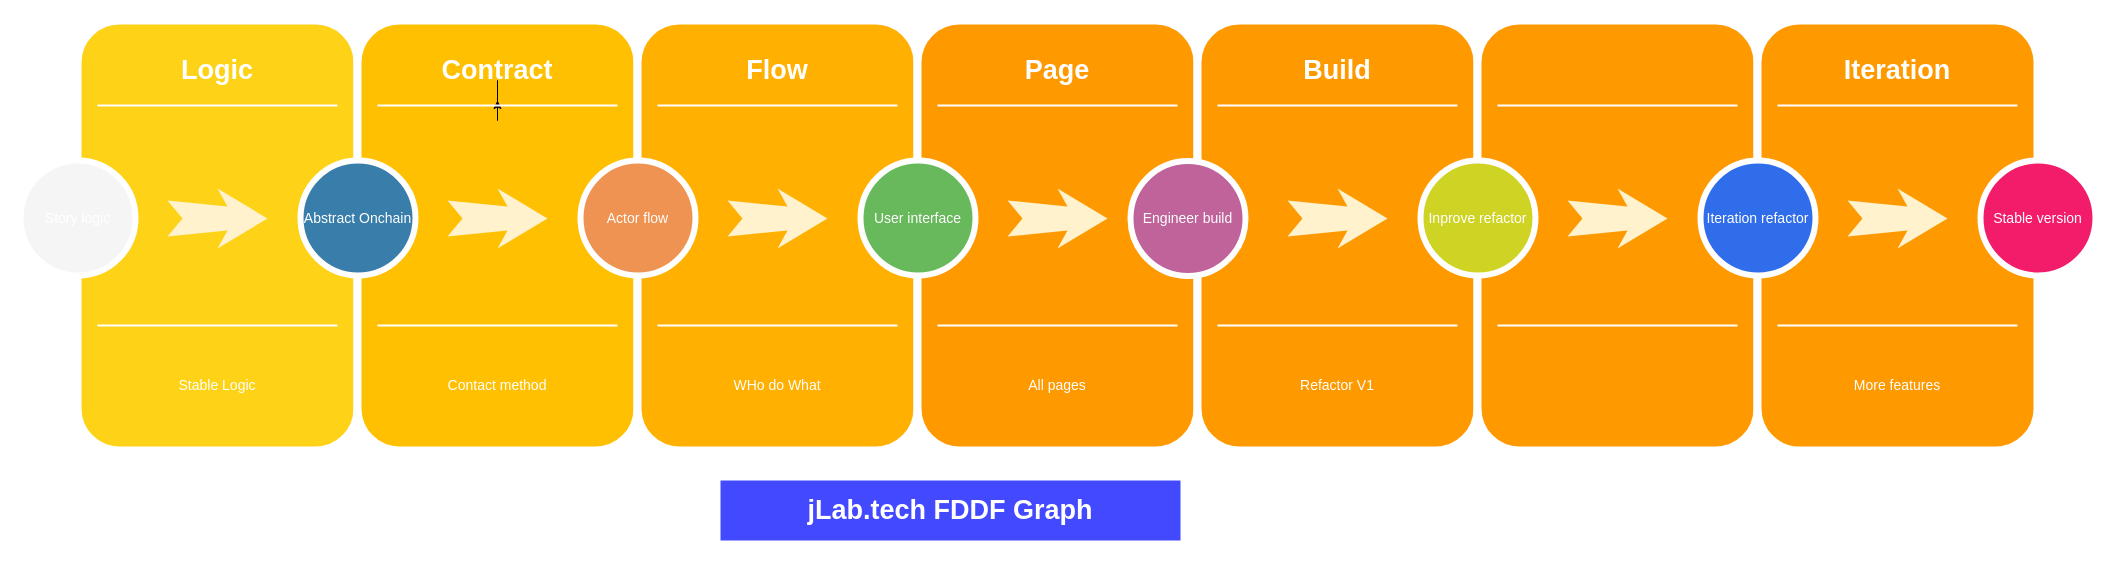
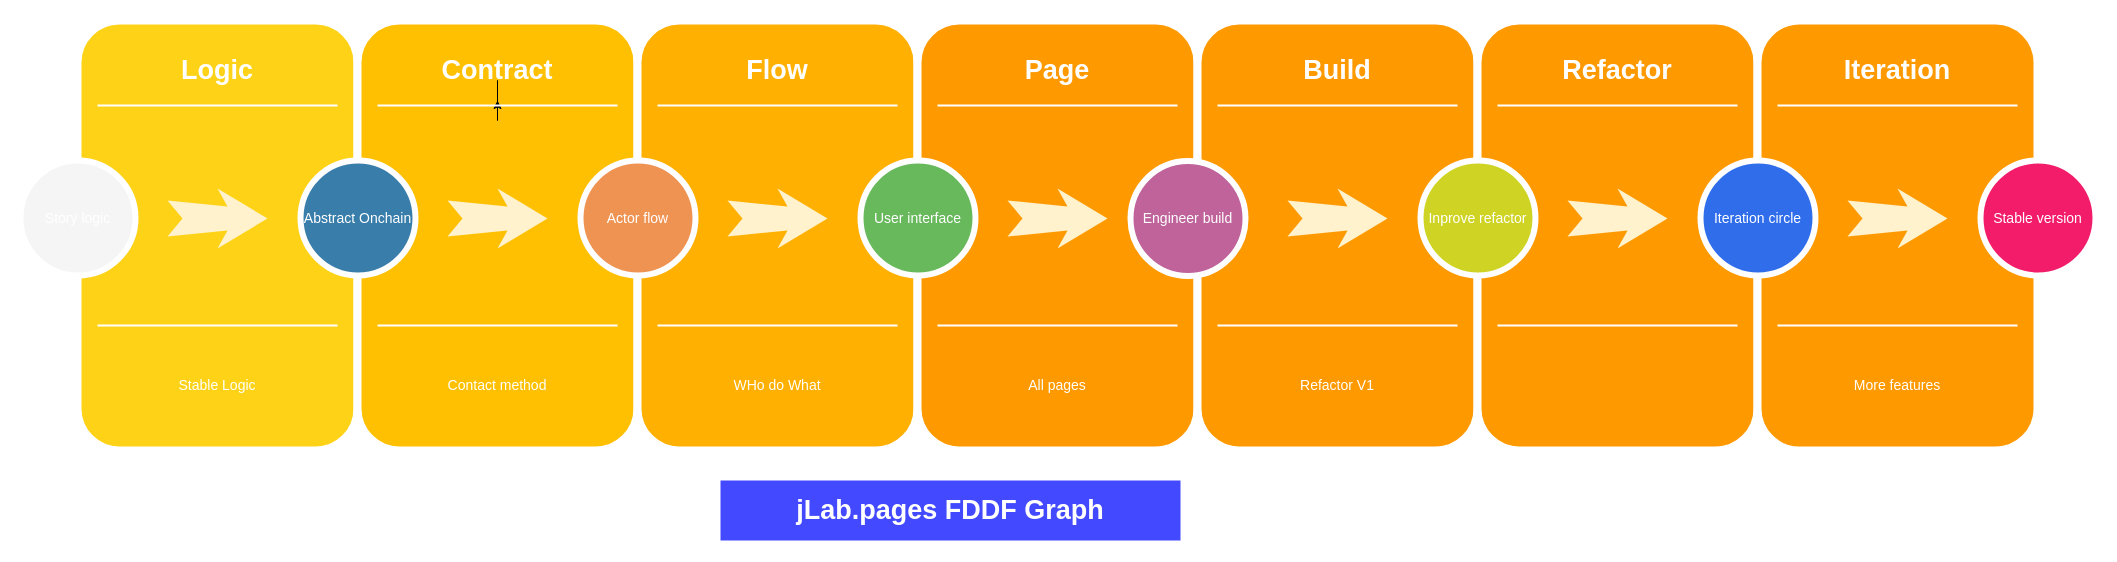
+ <mxCell id="39" value="Refactor" style="text;html=1;strokeColor=none;fillColor=none;align=center;verticalAlign=middle;whiteSpace=wrap;rounded=0;shadow=0;fontSize=27;fontColor=#FFFFFF;fontStyle=1" parent="1" vertex="1"><mxGeometry x="1477" y="40" width="280" height="60" as="geometry" /></mxCell>
- <mxCell id="51" value="Iteration refactor" style="ellipse;whiteSpace=wrap;html=1;rounded=0;shadow=0;strokeWidth=6;fontSize=14;align=center;fillColor=#2F6DeA;strokeColor=#FFFFFF;fontColor=#FFFFFF;" parent="1" vertex="1"><mxGeometry x="1700" y="160" width="115" height="115" as="geometry" /></mxCell>
+ <mxCell id="51" value="Iteration circle" style="ellipse;whiteSpace=wrap;html=1;rounded=0;shadow=0;strokeWidth=6;fontSize=14;align=center;fillColor=#2F6DeA;strokeColor=#FFFFFF;fontColor=#FFFFFF;" parent="1" vertex="1"><mxGeometry x="1700" y="160" width="115" height="115" as="geometry" /></mxCell>
- <mxCell id="52" value="jLab.tech FDDF Graph" style="text;html=1;strokeColor=none;fillColor=#4249FF;align=center;verticalAlign=middle;whiteSpace=wrap;rounded=0;shadow=0;fontSize=27;fontColor=#FFFFFF;fontStyle=1" vertex="1" parent="1"><mxGeometry x="720" y="480" width="460" height="60" as="geometry" /></mxCell>
+ <mxCell id="52" value="jLab.pages FDDF Graph" style="text;html=1;strokeColor=none;fillColor=#4249FF;align=center;verticalAlign=middle;whiteSpace=wrap;rounded=0;shadow=0;fontSize=27;fontColor=#FFFFFF;fontStyle=1" vertex="1" parent="1"><mxGeometry x="720" y="480" width="460" height="60" as="geometry" /></mxCell>
